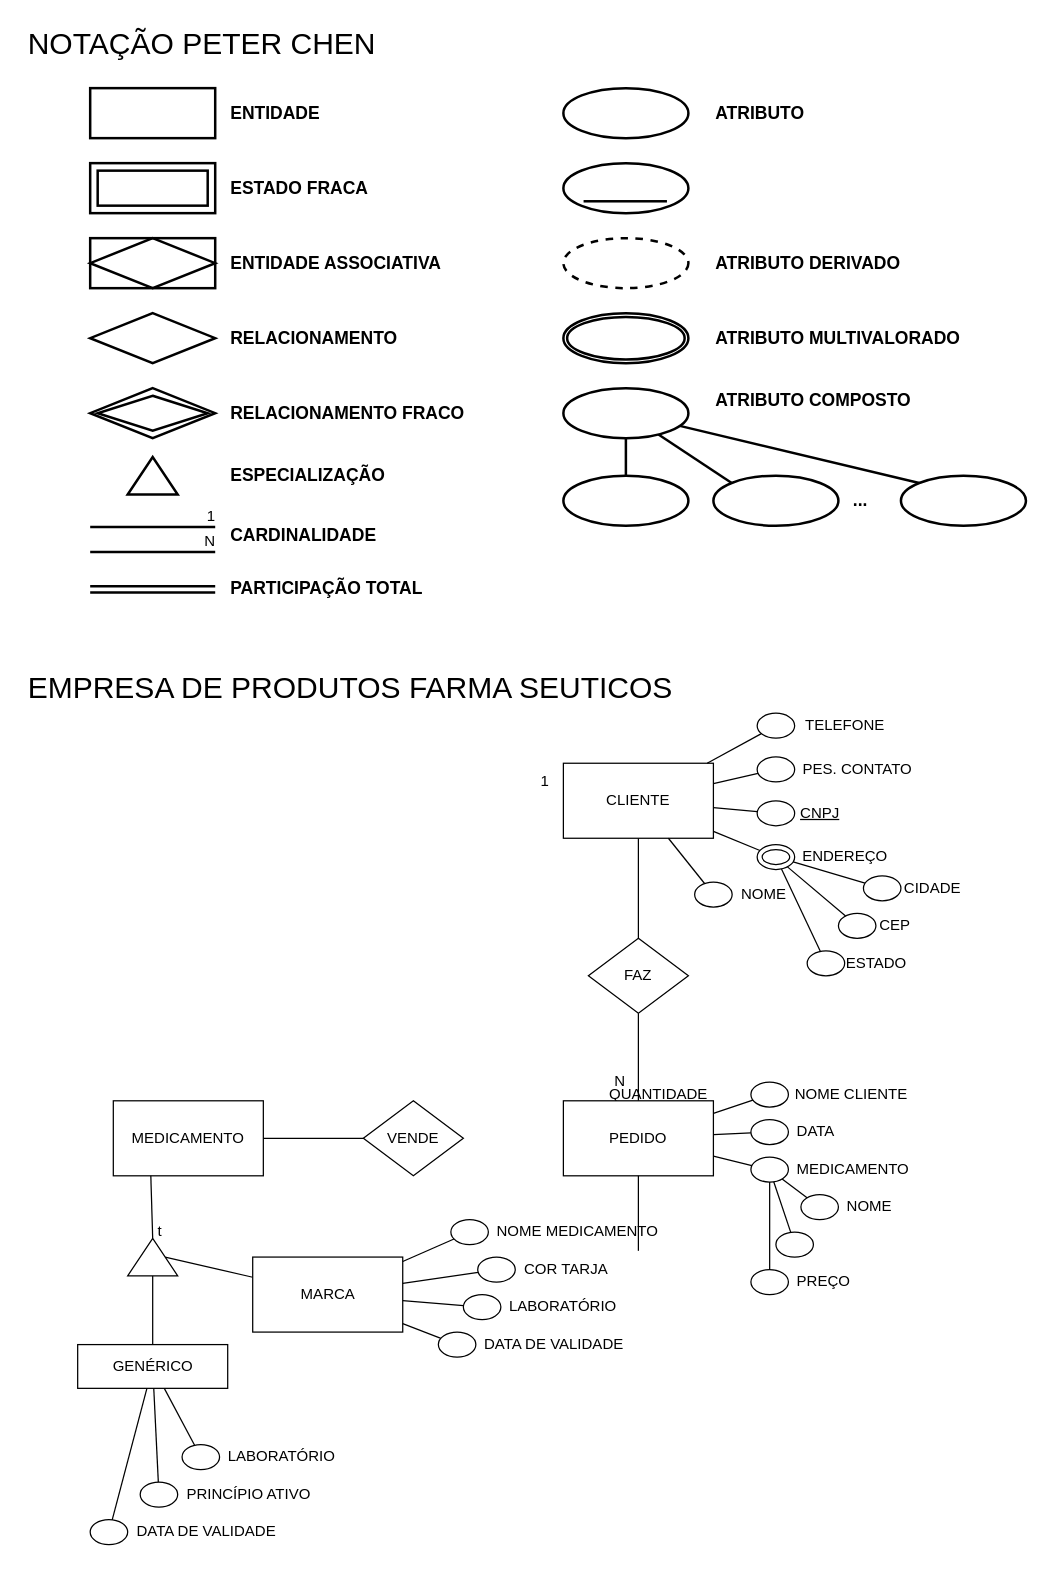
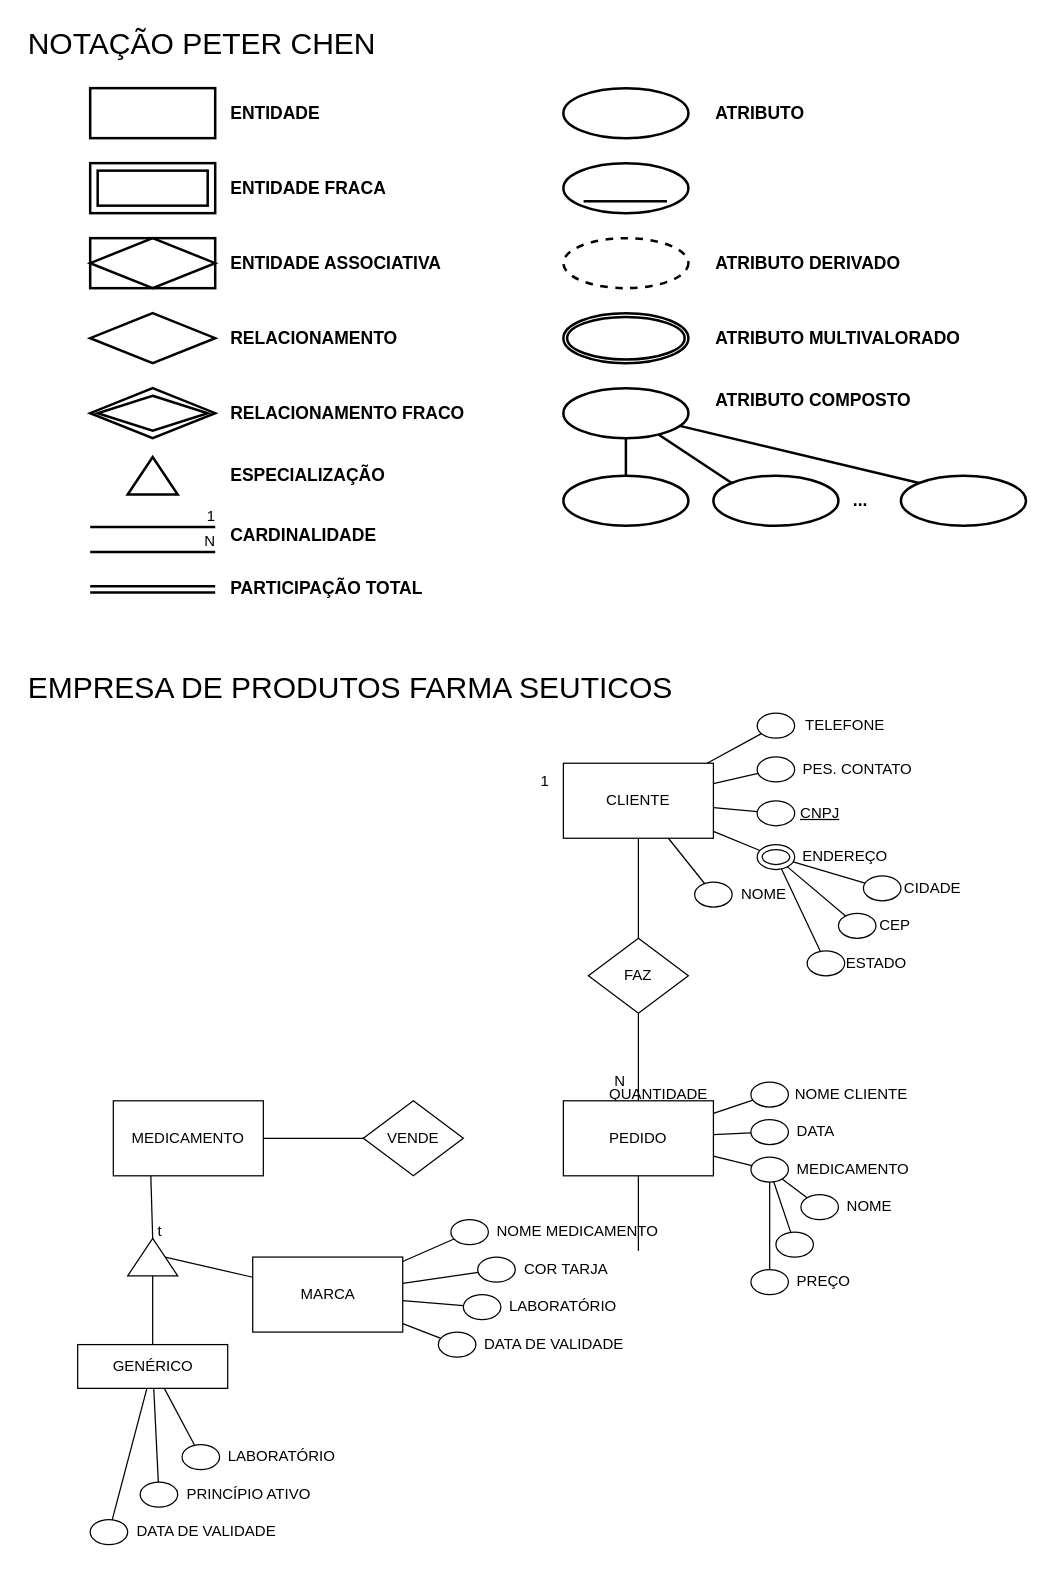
- <mxCell id="5" value="&lt;font style=&quot;font-size: 14px&quot;&gt;ESTADO FRACA&lt;/font&gt;" style="text;html=1;strokeColor=none;fillColor=none;align=left;verticalAlign=middle;whiteSpace=wrap;rounded=0;fontSize=14;fontStyle=1" parent="1" vertex="1"><mxGeometry x="181.5" y="140" width="140" height="20" as="geometry" /></mxCell>
+ <mxCell id="5" value="&lt;font style=&quot;font-size: 14px&quot;&gt;ENTIDADE FRACA&lt;/font&gt;" style="text;html=1;strokeColor=none;fillColor=none;align=left;verticalAlign=middle;whiteSpace=wrap;rounded=0;fontSize=14;fontStyle=1" parent="1" vertex="1"><mxGeometry x="181.5" y="140" width="140" height="20" as="geometry" /></mxCell>
